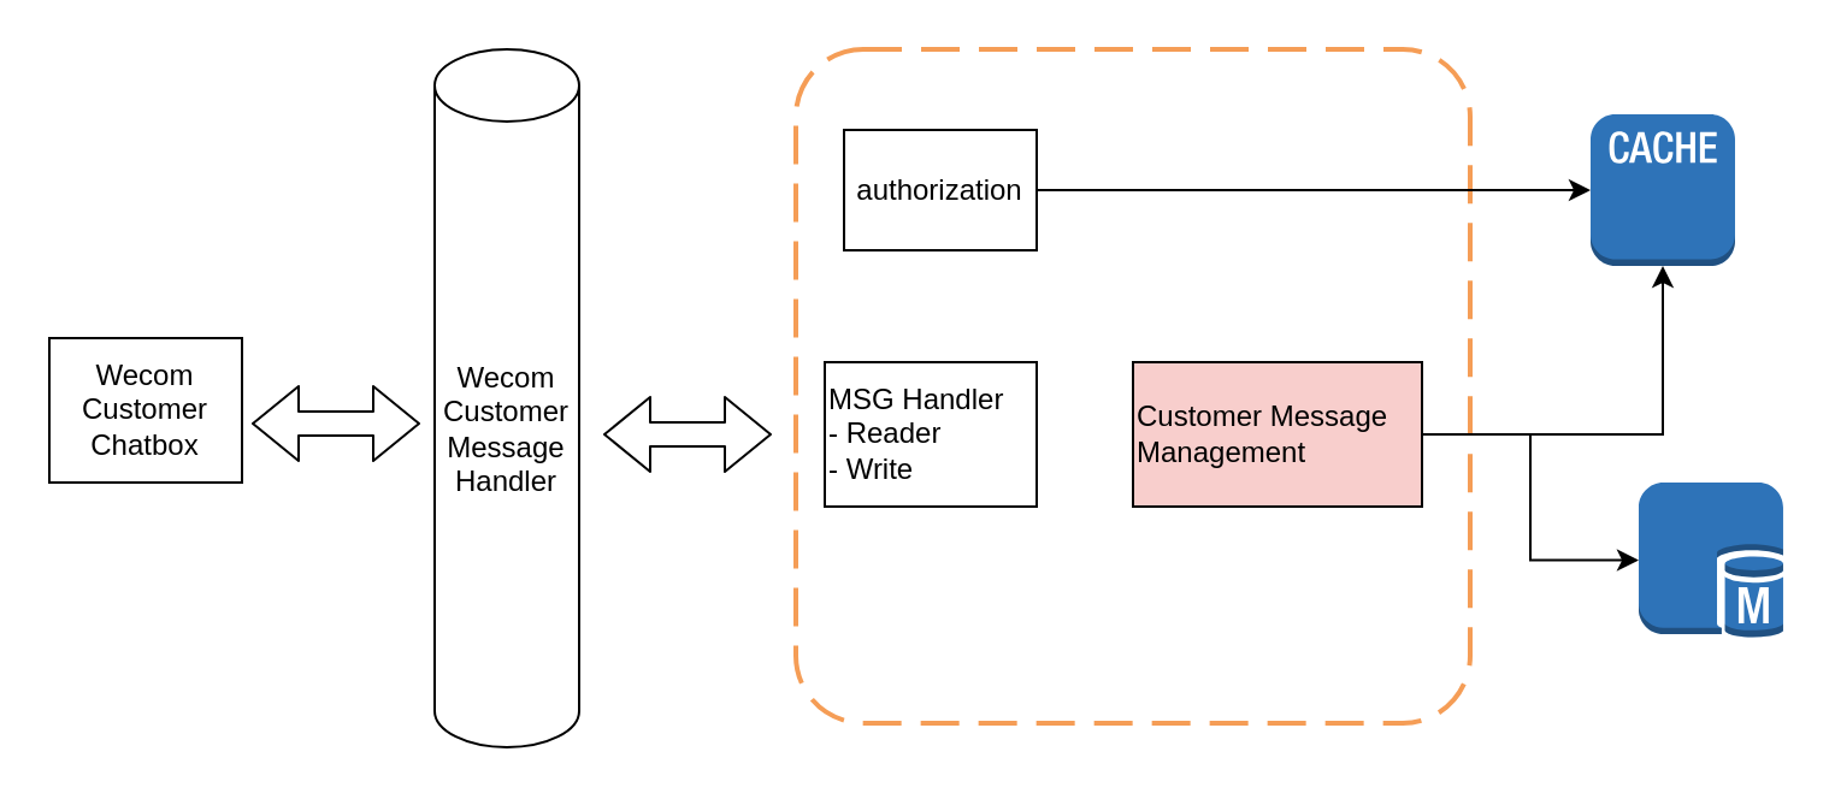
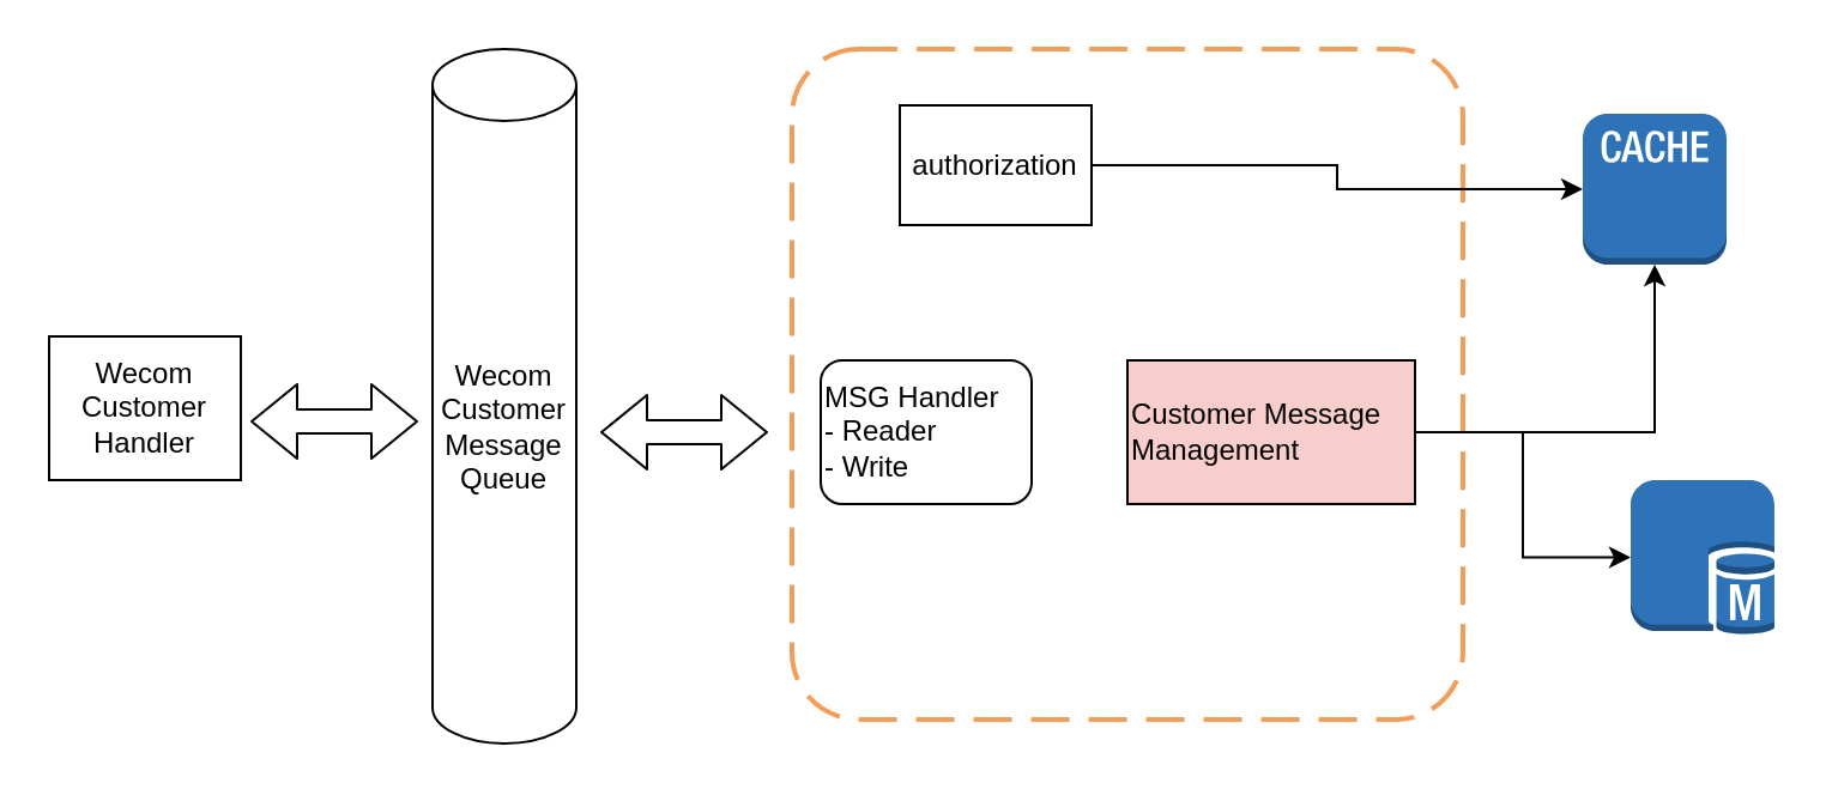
- <mxCell id="6" value="authorization" style="rounded=0;whiteSpace=wrap;html=1;" vertex="1" parent="1"><mxGeometry x="350" y="53.5" width="80" height="50" as="geometry" /></mxCell>
+ <mxCell id="6" value="authorization" style="rounded=0;whiteSpace=wrap;html=1;" vertex="1" parent="1"><mxGeometry x="375" y="43.5" width="80" height="50" as="geometry" /></mxCell>
- <mxCell id="3" value="Wecom Customer&lt;br&gt;Chatbox" style="rounded=0;whiteSpace=wrap;html=1;" vertex="1" parent="1"><mxGeometry x="20" y="140" width="80" height="60" as="geometry" /></mxCell>
+ <mxCell id="3" value="Wecom Customer&lt;br&gt;Handler" style="rounded=0;whiteSpace=wrap;html=1;" vertex="1" parent="1"><mxGeometry x="20" y="140" width="80" height="60" as="geometry" /></mxCell>
- <mxCell id="2" value="Wecom Customer&lt;br&gt;Message&lt;br&gt;Handler" style="shape=cylinder3;whiteSpace=wrap;html=1;boundedLbl=1;backgroundOutline=1;size=15;" vertex="1" parent="1"><mxGeometry x="180" y="20" width="60" height="290" as="geometry" /></mxCell>
+ <mxCell id="2" value="Wecom Customer&lt;br&gt;Message&lt;br&gt;Queue" style="shape=cylinder3;whiteSpace=wrap;html=1;boundedLbl=1;backgroundOutline=1;size=15;" vertex="1" parent="1"><mxGeometry x="180" y="20" width="60" height="290" as="geometry" /></mxCell>
- <mxCell id="7" value="MSG Handler&amp;nbsp;&lt;br&gt;- Reader&lt;br&gt;- Write" style="rounded=0;whiteSpace=wrap;html=1;align=left;" vertex="1" parent="1"><mxGeometry x="342" y="150" width="88" height="60" as="geometry" /></mxCell>
+ <mxCell id="7" value="MSG Handler&amp;nbsp;&lt;br&gt;- Reader&lt;br&gt;- Write" style="whiteSpace=wrap;html=1;align=left;rounded=1;" vertex="1" parent="1"><mxGeometry x="342" y="150" width="88" height="60" as="geometry" /></mxCell>
